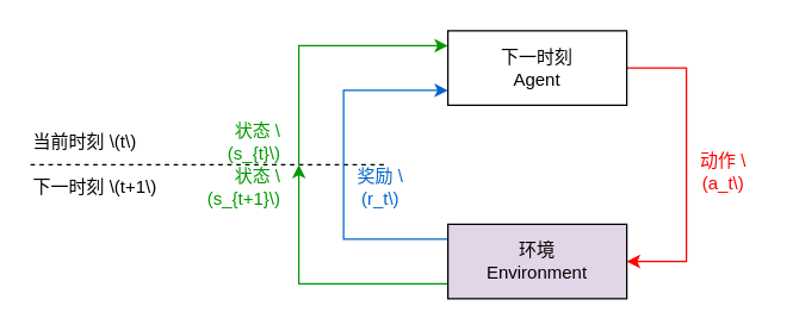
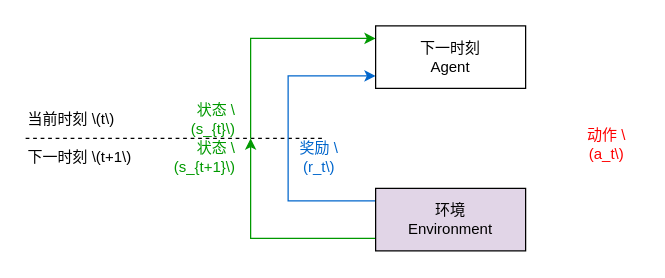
- <mxCell id="11" style="edgeStyle=orthogonalEdgeStyle;rounded=0;orthogonalLoop=1;jettySize=auto;html=1;exitX=1;exitY=0.5;exitDx=0;exitDy=0;entryX=1;entryY=0.5;entryDx=0;entryDy=0;strokeColor=#FF0000;" edge="1" parent="1" source="12" target="13"><mxGeometry relative="1" as="geometry"><mxPoint x="490" y="45.2" as="targetPoint" /><Array as="points"><mxPoint x="460" y="45" /><mxPoint x="460" y="175" /></Array></mxGeometry></mxCell>
